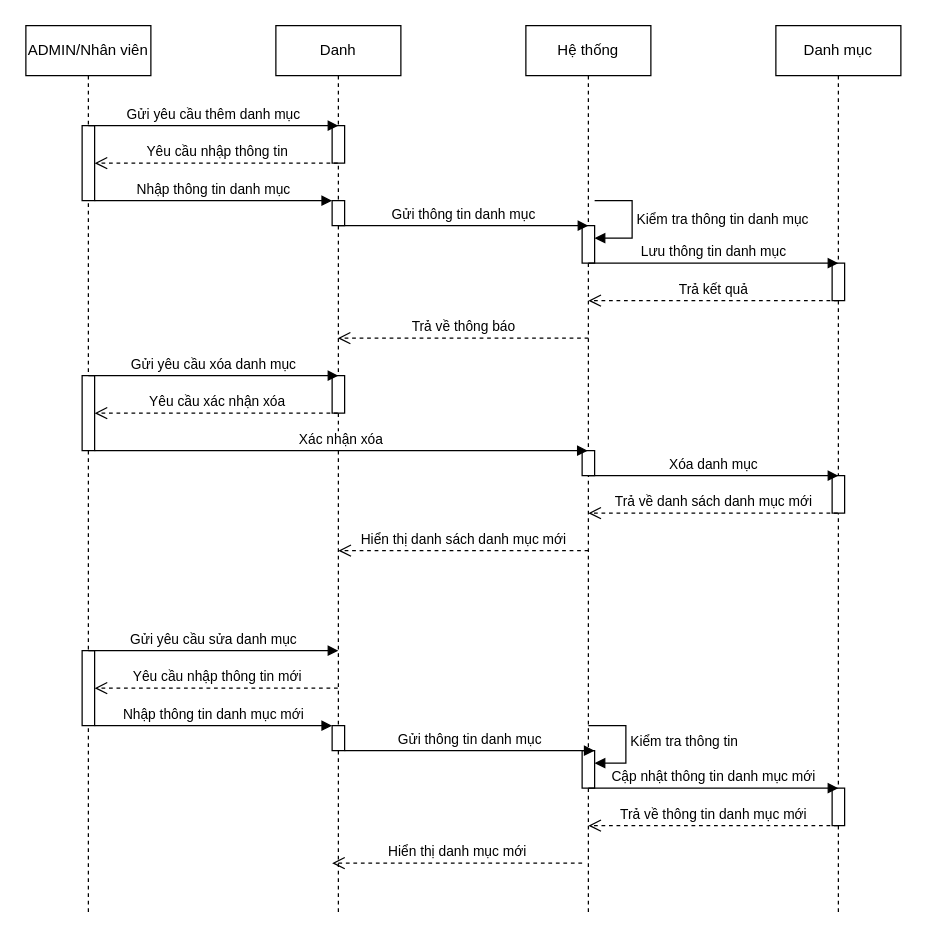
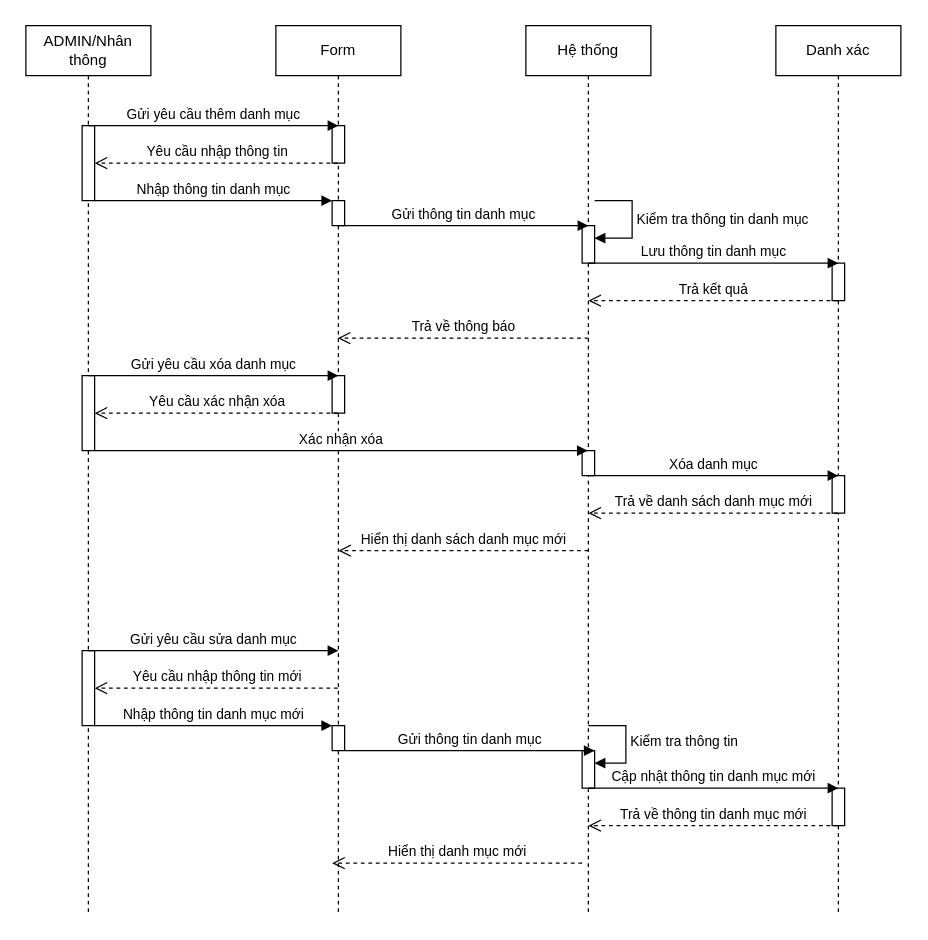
- <mxCell id="2" value="ADMIN/Nhân viên" style="shape=umlLifeline;perimeter=lifelinePerimeter;whiteSpace=wrap;html=1;container=1;dropTarget=0;collapsible=0;recursiveResize=0;outlineConnect=0;portConstraint=eastwest;newEdgeStyle={&quot;curved&quot;:0,&quot;rounded&quot;:0};" vertex="1" parent="1"><mxGeometry x="20" y="20" width="100" height="710" as="geometry" /></mxCell>
+ <mxCell id="2" value="ADMIN/Nhân thông" style="shape=umlLifeline;perimeter=lifelinePerimeter;whiteSpace=wrap;html=1;container=1;dropTarget=0;collapsible=0;recursiveResize=0;outlineConnect=0;portConstraint=eastwest;newEdgeStyle={&quot;curved&quot;:0,&quot;rounded&quot;:0};" vertex="1" parent="1"><mxGeometry x="20" y="20" width="100" height="710" as="geometry" /></mxCell>
- <mxCell id="5" value="Danh" style="shape=umlLifeline;perimeter=lifelinePerimeter;whiteSpace=wrap;html=1;container=1;dropTarget=0;collapsible=0;recursiveResize=0;outlineConnect=0;portConstraint=eastwest;newEdgeStyle={&quot;curved&quot;:0,&quot;rounded&quot;:0};" vertex="1" parent="1"><mxGeometry x="220" y="20" width="100" height="710" as="geometry" /></mxCell>
+ <mxCell id="5" value="Form" style="shape=umlLifeline;perimeter=lifelinePerimeter;whiteSpace=wrap;html=1;container=1;dropTarget=0;collapsible=0;recursiveResize=0;outlineConnect=0;portConstraint=eastwest;newEdgeStyle={&quot;curved&quot;:0,&quot;rounded&quot;:0};" vertex="1" parent="1"><mxGeometry x="220" y="20" width="100" height="710" as="geometry" /></mxCell>
- <mxCell id="20" value="Danh mục" style="shape=umlLifeline;perimeter=lifelinePerimeter;whiteSpace=wrap;html=1;container=1;dropTarget=0;collapsible=0;recursiveResize=0;outlineConnect=0;portConstraint=eastwest;newEdgeStyle={&quot;curved&quot;:0,&quot;rounded&quot;:0};" vertex="1" parent="1"><mxGeometry x="620" y="20" width="100" height="710" as="geometry" /></mxCell>
+ <mxCell id="20" value="Danh xác" style="shape=umlLifeline;perimeter=lifelinePerimeter;whiteSpace=wrap;html=1;container=1;dropTarget=0;collapsible=0;recursiveResize=0;outlineConnect=0;portConstraint=eastwest;newEdgeStyle={&quot;curved&quot;:0,&quot;rounded&quot;:0};" vertex="1" parent="1"><mxGeometry x="620" y="20" width="100" height="710" as="geometry" /></mxCell>
